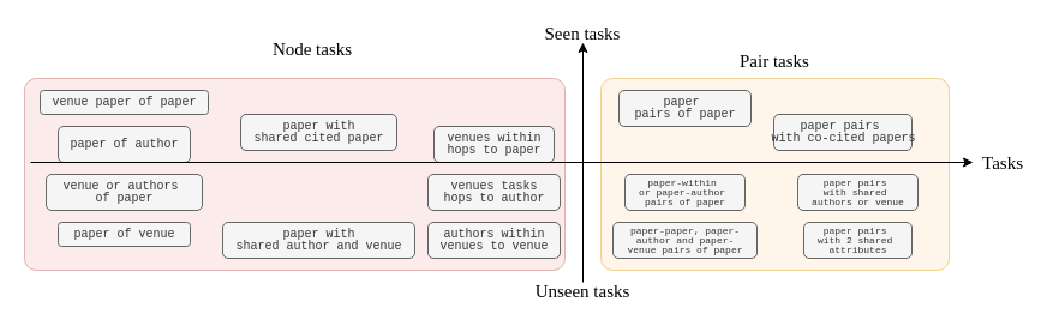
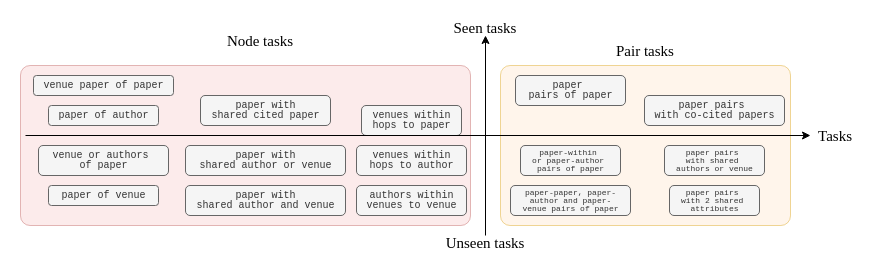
- <mxCell id="17" value="&lt;div style=&quot;font-family: Menlo, Monaco, &amp;quot;Courier New&amp;quot;, monospace; line-height: 100%; white-space-collapse: preserve; font-size: 10px;&quot;&gt;&lt;span style=&quot;font-size: 10px;&quot;&gt;paper pairs &lt;/span&gt;&lt;/div&gt;&lt;div style=&quot;font-family: Menlo, Monaco, &amp;quot;Courier New&amp;quot;, monospace; line-height: 100%; white-space-collapse: preserve; font-size: 10px;&quot;&gt;&lt;span style=&quot;font-size: 10px;&quot;&gt;with co-cited papers&lt;/span&gt;&lt;/div&gt;" style="text;html=1;align=center;verticalAlign=middle;resizable=0;points=[];autosize=1;strokeColor=#666666;fillColor=#f5f5f5;fontColor=#333333;labelBackgroundColor=none;rounded=1;fontSize=10;" vertex="1" parent="1"><mxGeometry x="644" y="95" width="115" height="30" as="geometry" /></mxCell>
+ <mxCell id="17" value="&lt;div style=&quot;font-family: Menlo, Monaco, &amp;quot;Courier New&amp;quot;, monospace; line-height: 100%; white-space-collapse: preserve; font-size: 10px;&quot;&gt;&lt;span style=&quot;font-size: 10px;&quot;&gt;paper pairs &lt;/span&gt;&lt;/div&gt;&lt;div style=&quot;font-family: Menlo, Monaco, &amp;quot;Courier New&amp;quot;, monospace; line-height: 100%; white-space-collapse: preserve; font-size: 10px;&quot;&gt;&lt;span style=&quot;font-size: 10px;&quot;&gt;with co-cited papers&lt;/span&gt;&lt;/div&gt;" style="text;html=1;align=center;verticalAlign=middle;resizable=0;points=[];autosize=1;strokeColor=#666666;fillColor=#f5f5f5;fontColor=#333333;labelBackgroundColor=none;rounded=1;fontSize=10;" vertex="1" parent="1"><mxGeometry x="644" y="95" width="140" height="30" as="geometry" /></mxCell>
- <mxCell id="5" value="&lt;div style=&quot;font-family: Menlo, Monaco, &amp;quot;Courier New&amp;quot;, monospace; line-height: 100%; white-space-collapse: preserve; font-size: 10px;&quot;&gt;&lt;span style=&quot;font-size: 10px;&quot;&gt;paper of author&lt;/span&gt;&lt;/div&gt;" style="text;html=1;align=center;verticalAlign=middle;resizable=0;points=[];autosize=1;strokeColor=#666666;fillColor=#f5f5f5;fontColor=#333333;labelBackgroundColor=none;rounded=1;fontSize=10;" vertex="1" parent="1"><mxGeometry x="48" y="105" width="110" height="30" as="geometry" /></mxCell>
+ <mxCell id="5" value="&lt;div style=&quot;font-family: Menlo, Monaco, &amp;quot;Courier New&amp;quot;, monospace; line-height: 100%; white-space-collapse: preserve; font-size: 10px;&quot;&gt;&lt;span style=&quot;font-size: 10px;&quot;&gt;paper of author&lt;/span&gt;&lt;/div&gt;" style="text;html=1;align=center;verticalAlign=middle;resizable=0;points=[];autosize=1;strokeColor=#666666;fillColor=#f5f5f5;fontColor=#333333;labelBackgroundColor=none;rounded=1;fontSize=10;" vertex="1" parent="1"><mxGeometry x="48" y="105" width="110" height="20" as="geometry" /></mxCell>
+ <mxCell id="9" value="&lt;div style=&quot;font-family: Menlo, Monaco, &amp;quot;Courier New&amp;quot;, monospace; line-height: 100%; white-space-collapse: preserve; font-size: 10px;&quot;&gt;&lt;span style=&quot;font-size: 10px;&quot;&gt;paper with&lt;/span&gt;&lt;/div&gt;&lt;div style=&quot;font-family: Menlo, Monaco, &amp;quot;Courier New&amp;quot;, monospace; line-height: 100%; white-space-collapse: preserve; font-size: 10px;&quot;&gt;&lt;span style=&quot;font-size: 10px;&quot;&gt;shared author or venue&lt;/span&gt;&lt;/div&gt;" style="text;html=1;align=center;verticalAlign=middle;resizable=0;points=[];autosize=1;strokeColor=#666666;fillColor=#f5f5f5;fontColor=#333333;labelBackgroundColor=none;rounded=1;fontSize=10;" vertex="1" parent="1"><mxGeometry x="185" y="145" width="160" height="30" as="geometry" /></mxCell>
- <mxCell id="12" value="&lt;div style=&quot;font-family: Menlo, Monaco, &amp;quot;Courier New&amp;quot;, monospace; line-height: 100%; white-space-collapse: preserve; font-size: 10px;&quot;&gt;&lt;span style=&quot;font-size: 10px;&quot;&gt;venues tasks&lt;/span&gt;&lt;/div&gt;&lt;div style=&quot;font-family: Menlo, Monaco, &amp;quot;Courier New&amp;quot;, monospace; line-height: 100%; white-space-collapse: preserve; font-size: 10px;&quot;&gt;&lt;span style=&quot;font-size: 10px;&quot;&gt;hops to author&lt;/span&gt;&lt;/div&gt;" style="text;html=1;align=center;verticalAlign=middle;resizable=0;points=[];autosize=1;strokeColor=#666666;fillColor=#f5f5f5;fontColor=#333333;labelBackgroundColor=none;rounded=1;fontSize=10;" vertex="1" parent="1"><mxGeometry x="356" y="145" width="110" height="30" as="geometry" /></mxCell>
+ <mxCell id="12" value="&lt;div style=&quot;font-family: Menlo, Monaco, &amp;quot;Courier New&amp;quot;, monospace; line-height: 100%; white-space-collapse: preserve; font-size: 10px;&quot;&gt;&lt;span style=&quot;font-size: 10px;&quot;&gt;venues within&lt;/span&gt;&lt;/div&gt;&lt;div style=&quot;font-family: Menlo, Monaco, &amp;quot;Courier New&amp;quot;, monospace; line-height: 100%; white-space-collapse: preserve; font-size: 10px;&quot;&gt;&lt;span style=&quot;font-size: 10px;&quot;&gt;hops to author&lt;/span&gt;&lt;/div&gt;" style="text;html=1;align=center;verticalAlign=middle;resizable=0;points=[];autosize=1;strokeColor=#666666;fillColor=#f5f5f5;fontColor=#333333;labelBackgroundColor=none;rounded=1;fontSize=10;" vertex="1" parent="1"><mxGeometry x="356" y="145" width="110" height="30" as="geometry" /></mxCell>
